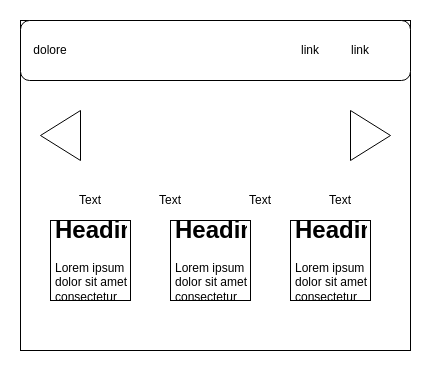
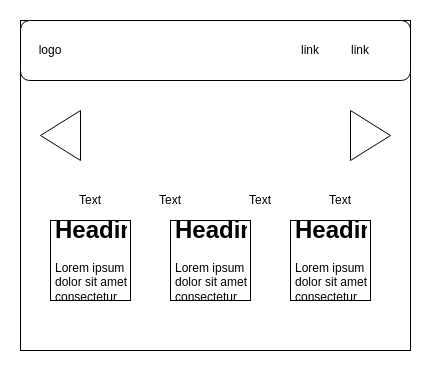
- <mxCell id="4" value="dolore" style="text;html=1;strokeColor=none;fillColor=none;align=center;verticalAlign=middle;whiteSpace=wrap;rounded=0;" vertex="1" parent="1"><mxGeometry x="20" y="35" width="60" height="30" as="geometry" /></mxCell>
+ <mxCell id="4" value="logo" style="text;html=1;strokeColor=none;fillColor=none;align=center;verticalAlign=middle;whiteSpace=wrap;rounded=0;" vertex="1" parent="1"><mxGeometry x="20" y="35" width="60" height="30" as="geometry" /></mxCell>
